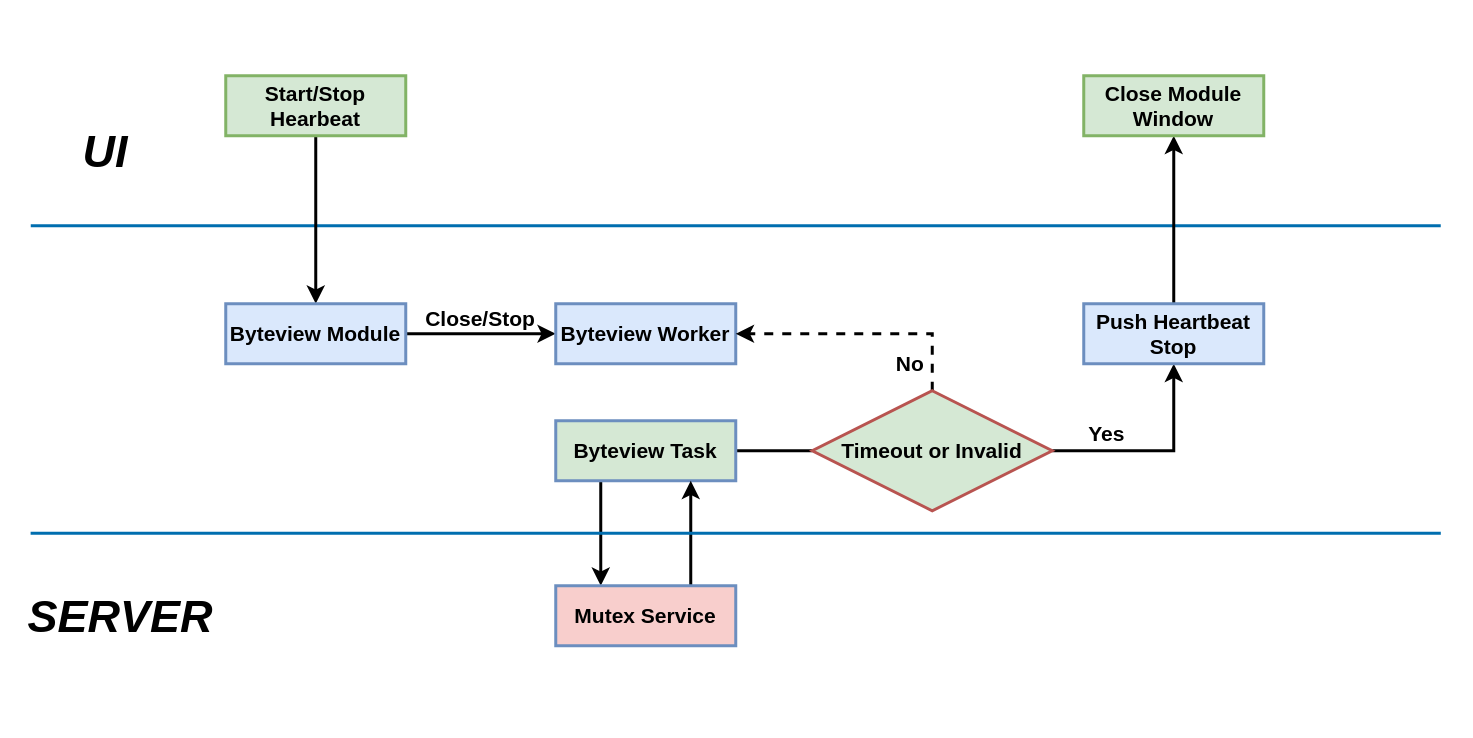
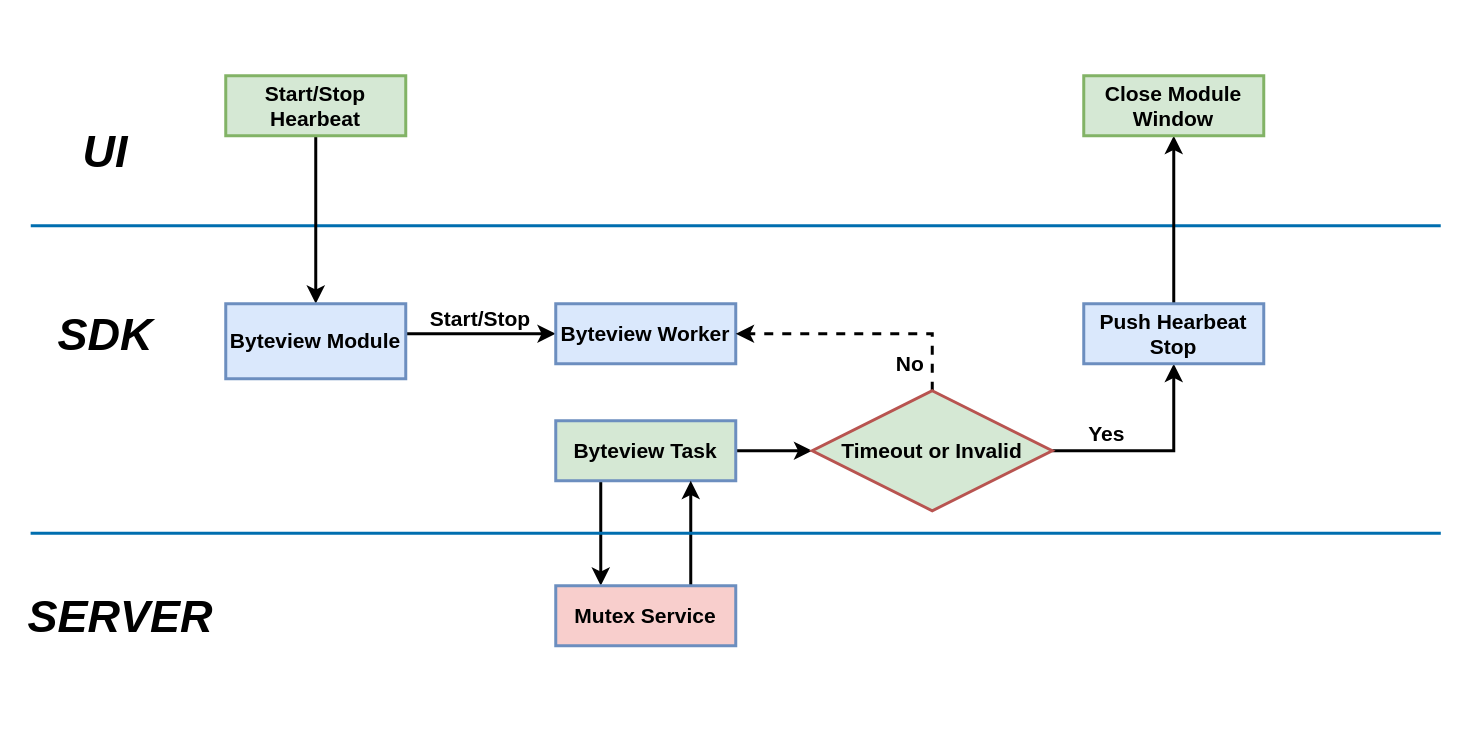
- <mxCell id="16" value="&lt;font style=&quot;font-size: 14px&quot;&gt;&lt;b&gt;Close/Stop&lt;/b&gt;&lt;/font&gt;" style="text;html=1;strokeColor=none;fillColor=none;align=center;verticalAlign=middle;whiteSpace=wrap;rounded=0;" vertex="1" parent="1"><mxGeometry x="300" y="202" width="40" height="20" as="geometry" /></mxCell>
+ <mxCell id="16" value="&lt;font style=&quot;font-size: 14px&quot;&gt;&lt;b&gt;Start/Stop&lt;/b&gt;&lt;/font&gt;" style="text;html=1;strokeColor=none;fillColor=none;align=center;verticalAlign=middle;whiteSpace=wrap;rounded=0;" vertex="1" parent="1"><mxGeometry x="300" y="202" width="40" height="20" as="geometry" /></mxCell>
+ <mxCell id="6" value="&lt;i&gt;&lt;font style=&quot;font-size: 30px&quot;&gt;SDK&lt;/font&gt;&lt;/i&gt;" style="text;html=1;strokeColor=none;fillColor=none;align=center;verticalAlign=middle;whiteSpace=wrap;rounded=0;fontStyle=1" parent="1" vertex="1"><mxGeometry x="50" y="212" width="40" height="20" as="geometry" /></mxCell>
- <mxCell id="11" value="&lt;span style=&quot;font-size: 14px&quot;&gt;&lt;b&gt;Byteview Module&lt;/b&gt;&lt;/span&gt;" style="rounded=0;whiteSpace=wrap;html=1;strokeWidth=2;fillColor=#dae8fc;strokeColor=#6c8ebf;" vertex="1" parent="1"><mxGeometry x="150" y="202" width="120" height="40" as="geometry" /></mxCell>
+ <mxCell id="11" value="&lt;span style=&quot;font-size: 14px&quot;&gt;&lt;b&gt;Byteview Module&lt;/b&gt;&lt;/span&gt;" style="rounded=0;whiteSpace=wrap;html=1;strokeWidth=2;fillColor=#dae8fc;strokeColor=#6c8ebf;" vertex="1" parent="1"><mxGeometry x="150" y="202" width="120" height="50" as="geometry" /></mxCell>
- <mxCell id="24" value="&lt;span style=&quot;font-size: 14px&quot;&gt;&lt;b&gt;Push Heartbeat Stop&lt;/b&gt;&lt;/span&gt;" style="rounded=0;whiteSpace=wrap;html=1;strokeWidth=2;fillColor=#dae8fc;strokeColor=#6c8ebf;" vertex="1" parent="1"><mxGeometry x="722" y="202" width="120" height="40" as="geometry" /></mxCell>
+ <mxCell id="24" value="&lt;span style=&quot;font-size: 14px&quot;&gt;&lt;b&gt;Push Hearbeat Stop&lt;/b&gt;&lt;/span&gt;" style="rounded=0;whiteSpace=wrap;html=1;strokeWidth=2;fillColor=#dae8fc;strokeColor=#6c8ebf;" vertex="1" parent="1"><mxGeometry x="722" y="202" width="120" height="40" as="geometry" /></mxCell>
- <mxCell id="14" value="" style="edgeStyle=none;rounded=0;orthogonalLoop=1;jettySize=auto;html=1;strokeWidth=2;entryX=0;entryY=0.5;entryDx=0;entryDy=0;endArrow=none;" edge="1" parent="1" source="15" target="21"><mxGeometry relative="1" as="geometry"><mxPoint x="570" y="300" as="targetPoint" /></mxGeometry></mxCell>
+ <mxCell id="14" value="" style="edgeStyle=none;rounded=0;orthogonalLoop=1;jettySize=auto;html=1;strokeWidth=2;entryX=0;entryY=0.5;entryDx=0;entryDy=0;" edge="1" parent="1" source="15" target="21"><mxGeometry relative="1" as="geometry"><mxPoint x="570" y="300" as="targetPoint" /></mxGeometry></mxCell>
